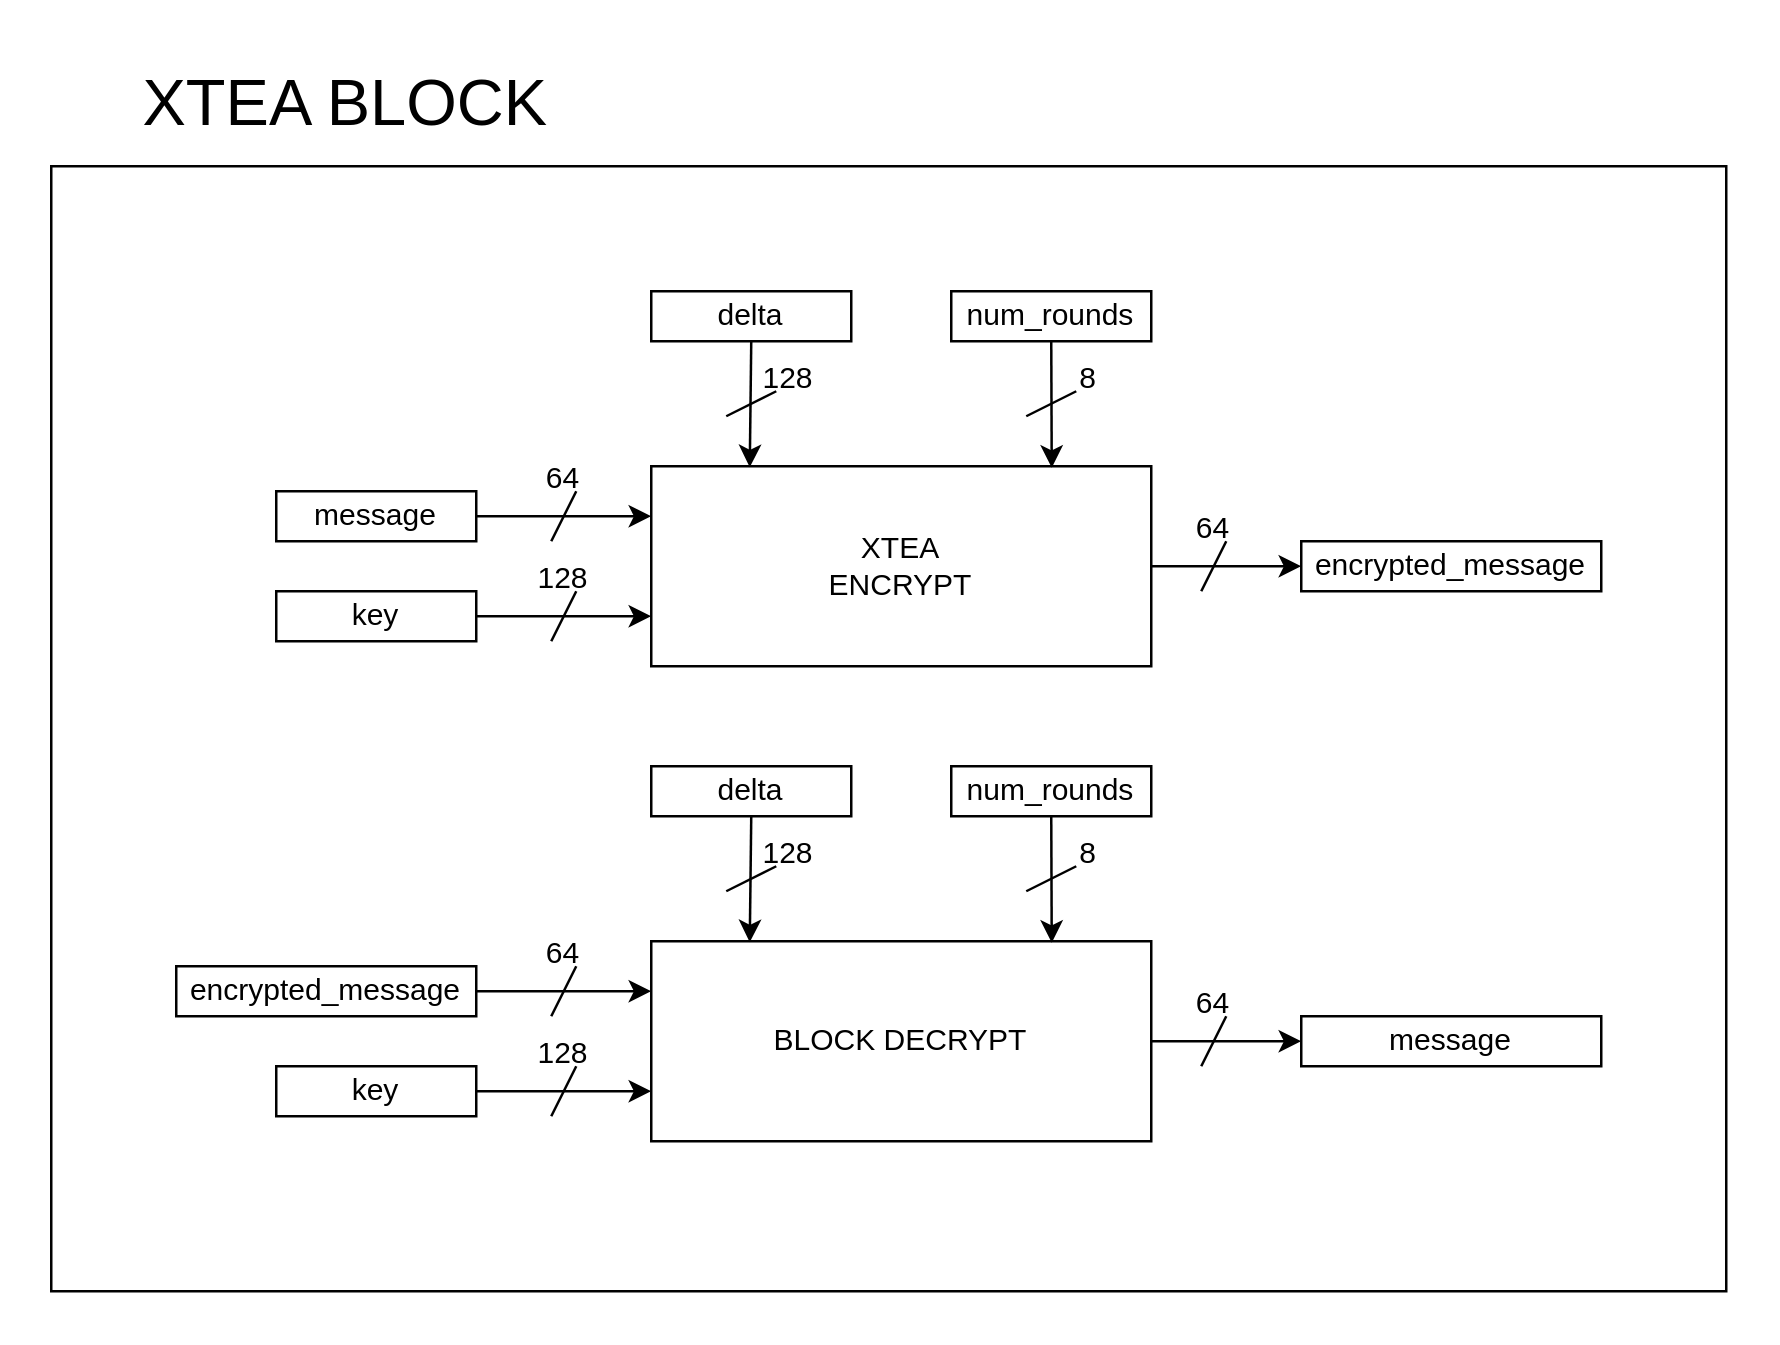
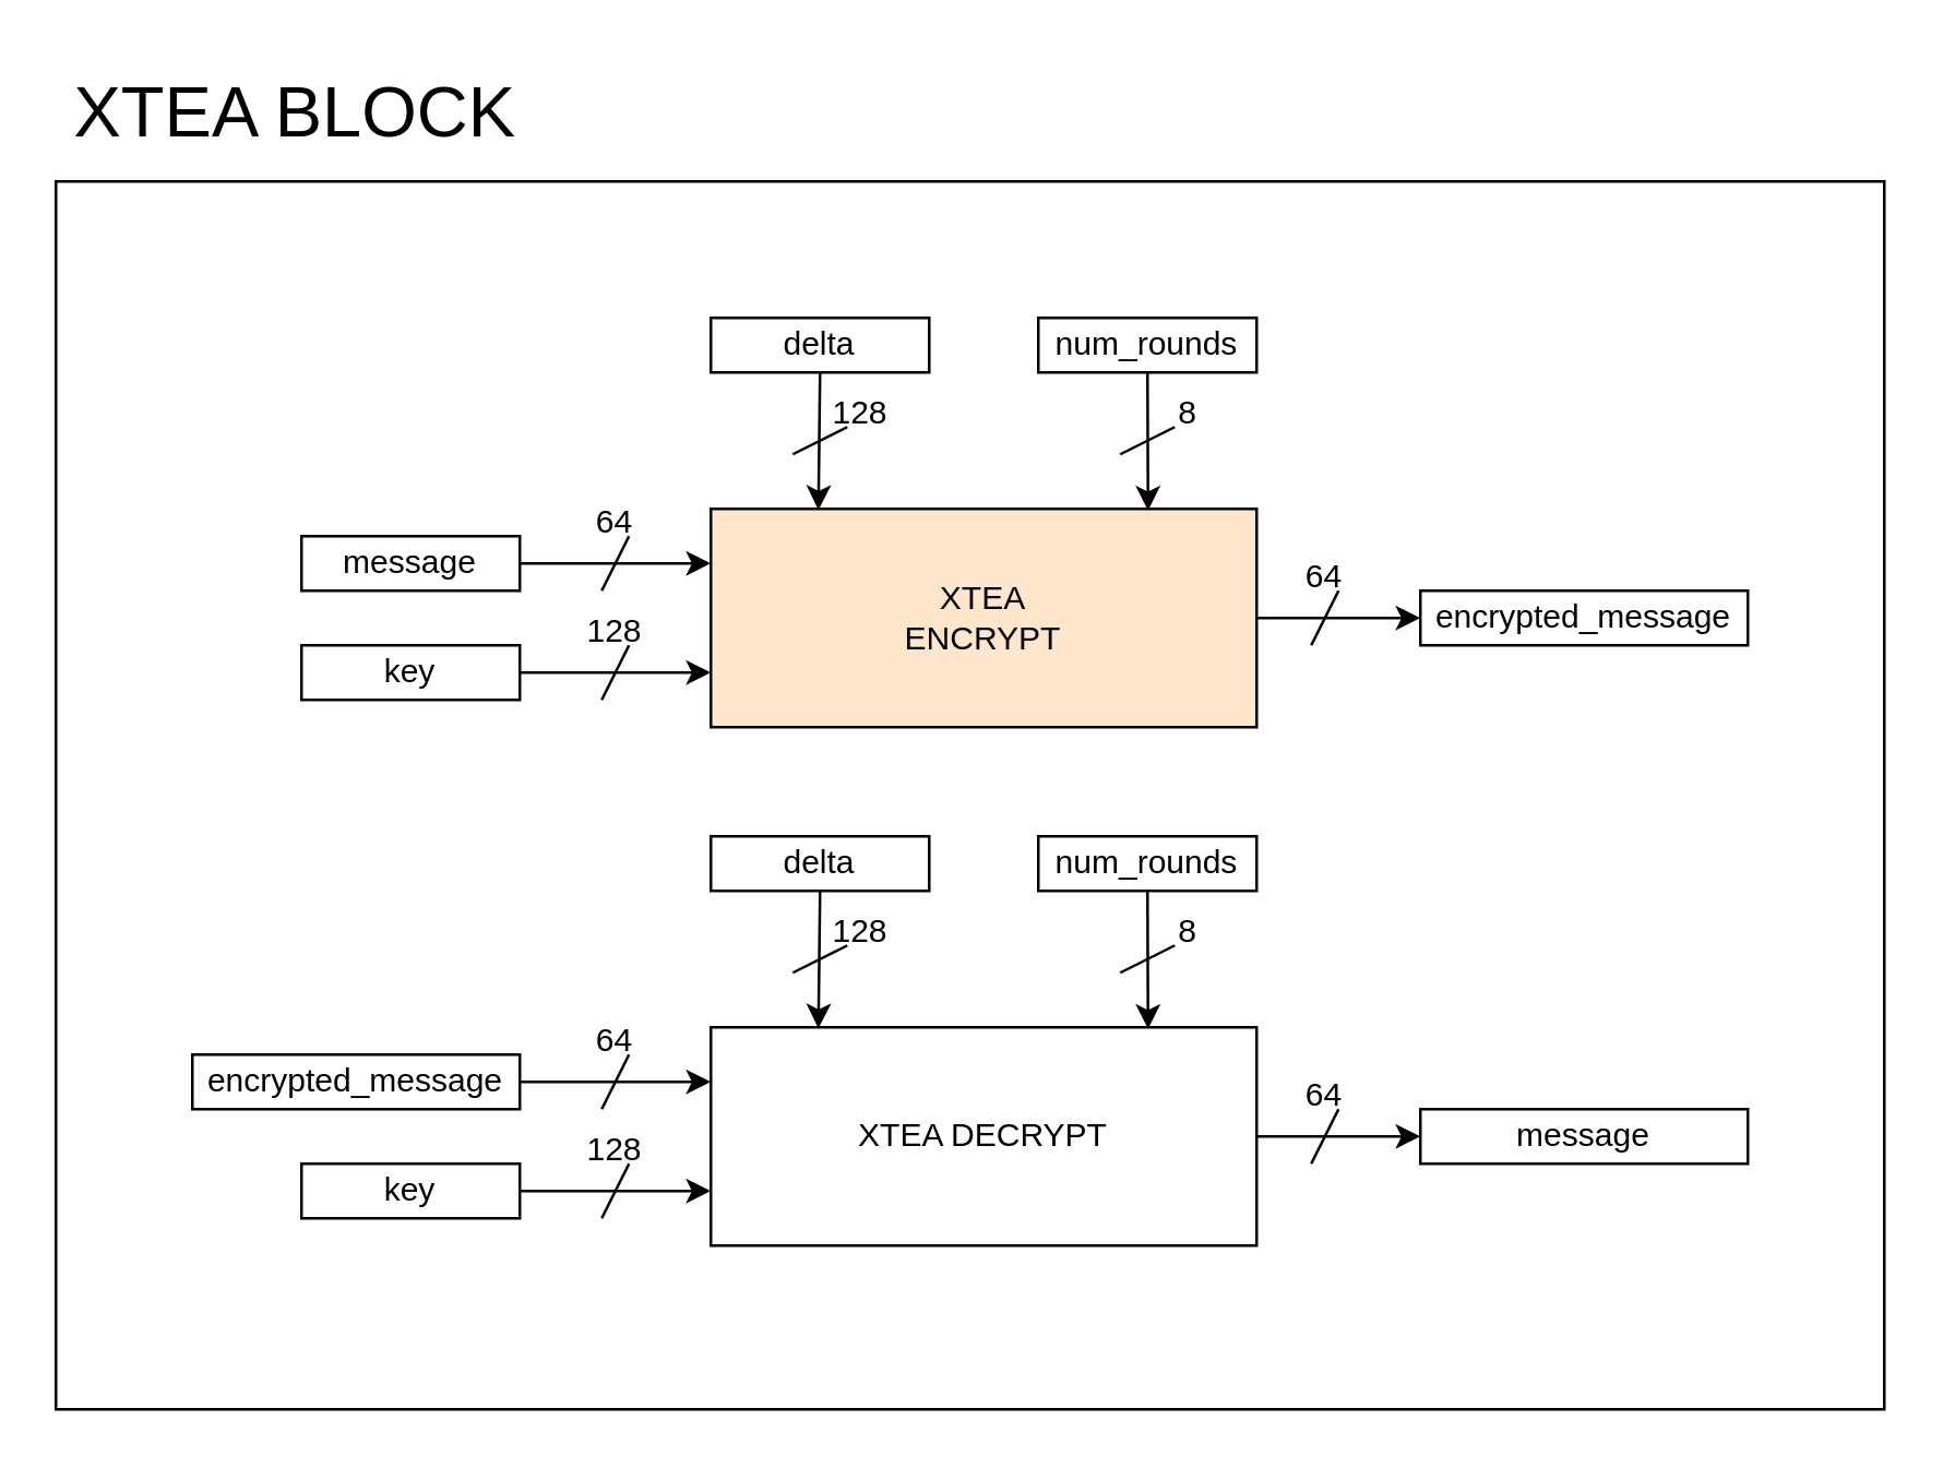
- <mxCell id="45" value="&lt;p style=&quot;line-height: 120%; font-size: 26px;&quot;&gt;&lt;font style=&quot;font-size: 26px;&quot;&gt;XTEA BLOCK&lt;/font&gt;&lt;/p&gt;" style="text;html=1;strokeColor=none;fillColor=none;align=left;verticalAlign=middle;whiteSpace=wrap;rounded=0;fontSize=26;" vertex="1" parent="1"><mxGeometry x="55" y="20" width="475" height="30" as="geometry" /></mxCell>
+ <mxCell id="45" value="&lt;p style=&quot;line-height: 120%; font-size: 26px;&quot;&gt;&lt;font style=&quot;font-size: 26px;&quot;&gt;XTEA BLOCK&lt;/font&gt;&lt;/p&gt;" style="text;html=1;strokeColor=none;fillColor=none;align=left;verticalAlign=middle;whiteSpace=wrap;rounded=0;fontSize=26;" vertex="1" parent="1"><mxGeometry x="25" y="20" width="475" height="30" as="geometry" /></mxCell>
- <mxCell id="3" value="XTEA&lt;br&gt;ENCRYPT" style="rounded=0;whiteSpace=wrap;html=1;" vertex="1" parent="1"><mxGeometry x="260" y="180" width="200" height="80" as="geometry" /></mxCell>
+ <mxCell id="3" value="XTEA&lt;br&gt;ENCRYPT" style="rounded=0;whiteSpace=wrap;html=1;fillColor=#ffe6cc;" vertex="1" parent="1"><mxGeometry x="260" y="180" width="200" height="80" as="geometry" /></mxCell>
- <mxCell id="24" value="BLOCK DECRYPT" style="rounded=0;whiteSpace=wrap;html=1;" vertex="1" parent="1"><mxGeometry x="260" y="370" width="200" height="80" as="geometry" /></mxCell>
+ <mxCell id="24" value="XTEA DECRYPT" style="rounded=0;whiteSpace=wrap;html=1;" vertex="1" parent="1"><mxGeometry x="260" y="370" width="200" height="80" as="geometry" /></mxCell>
